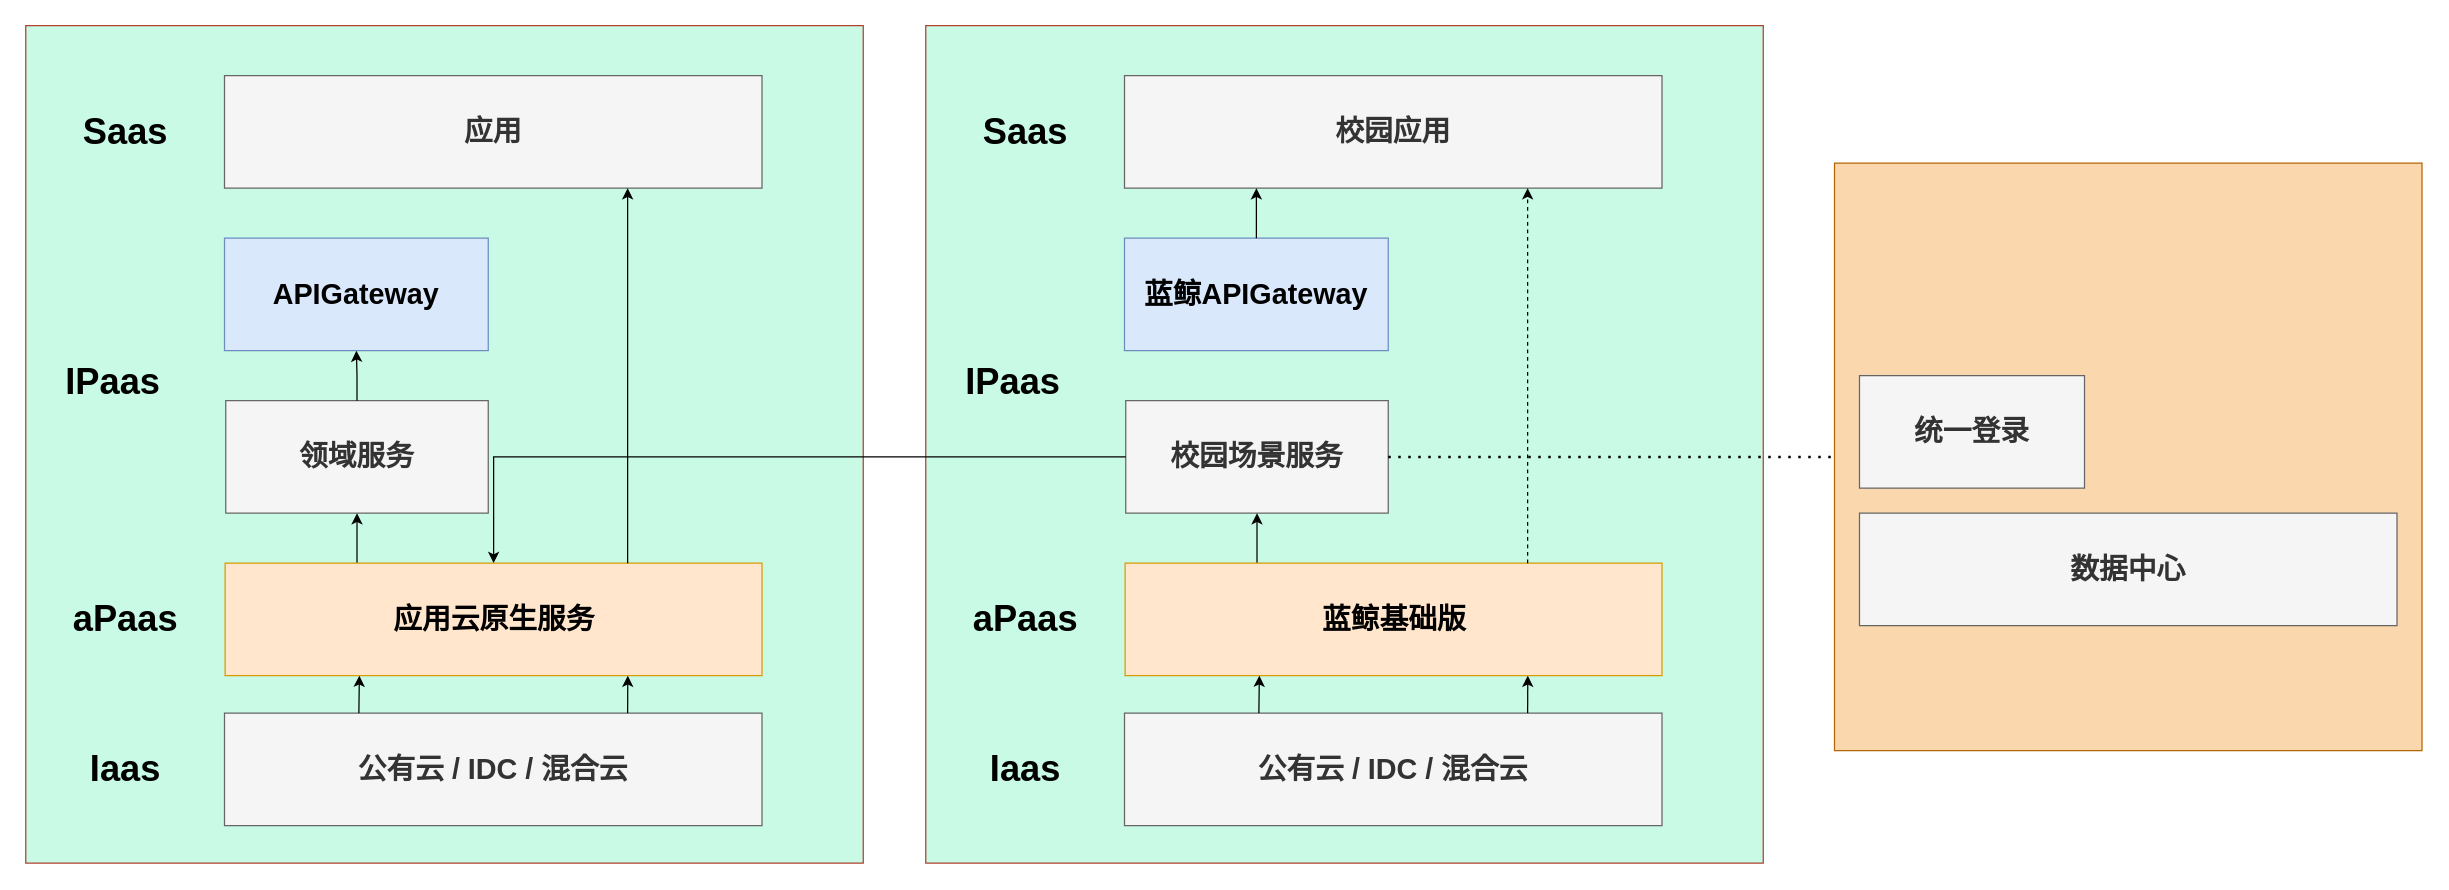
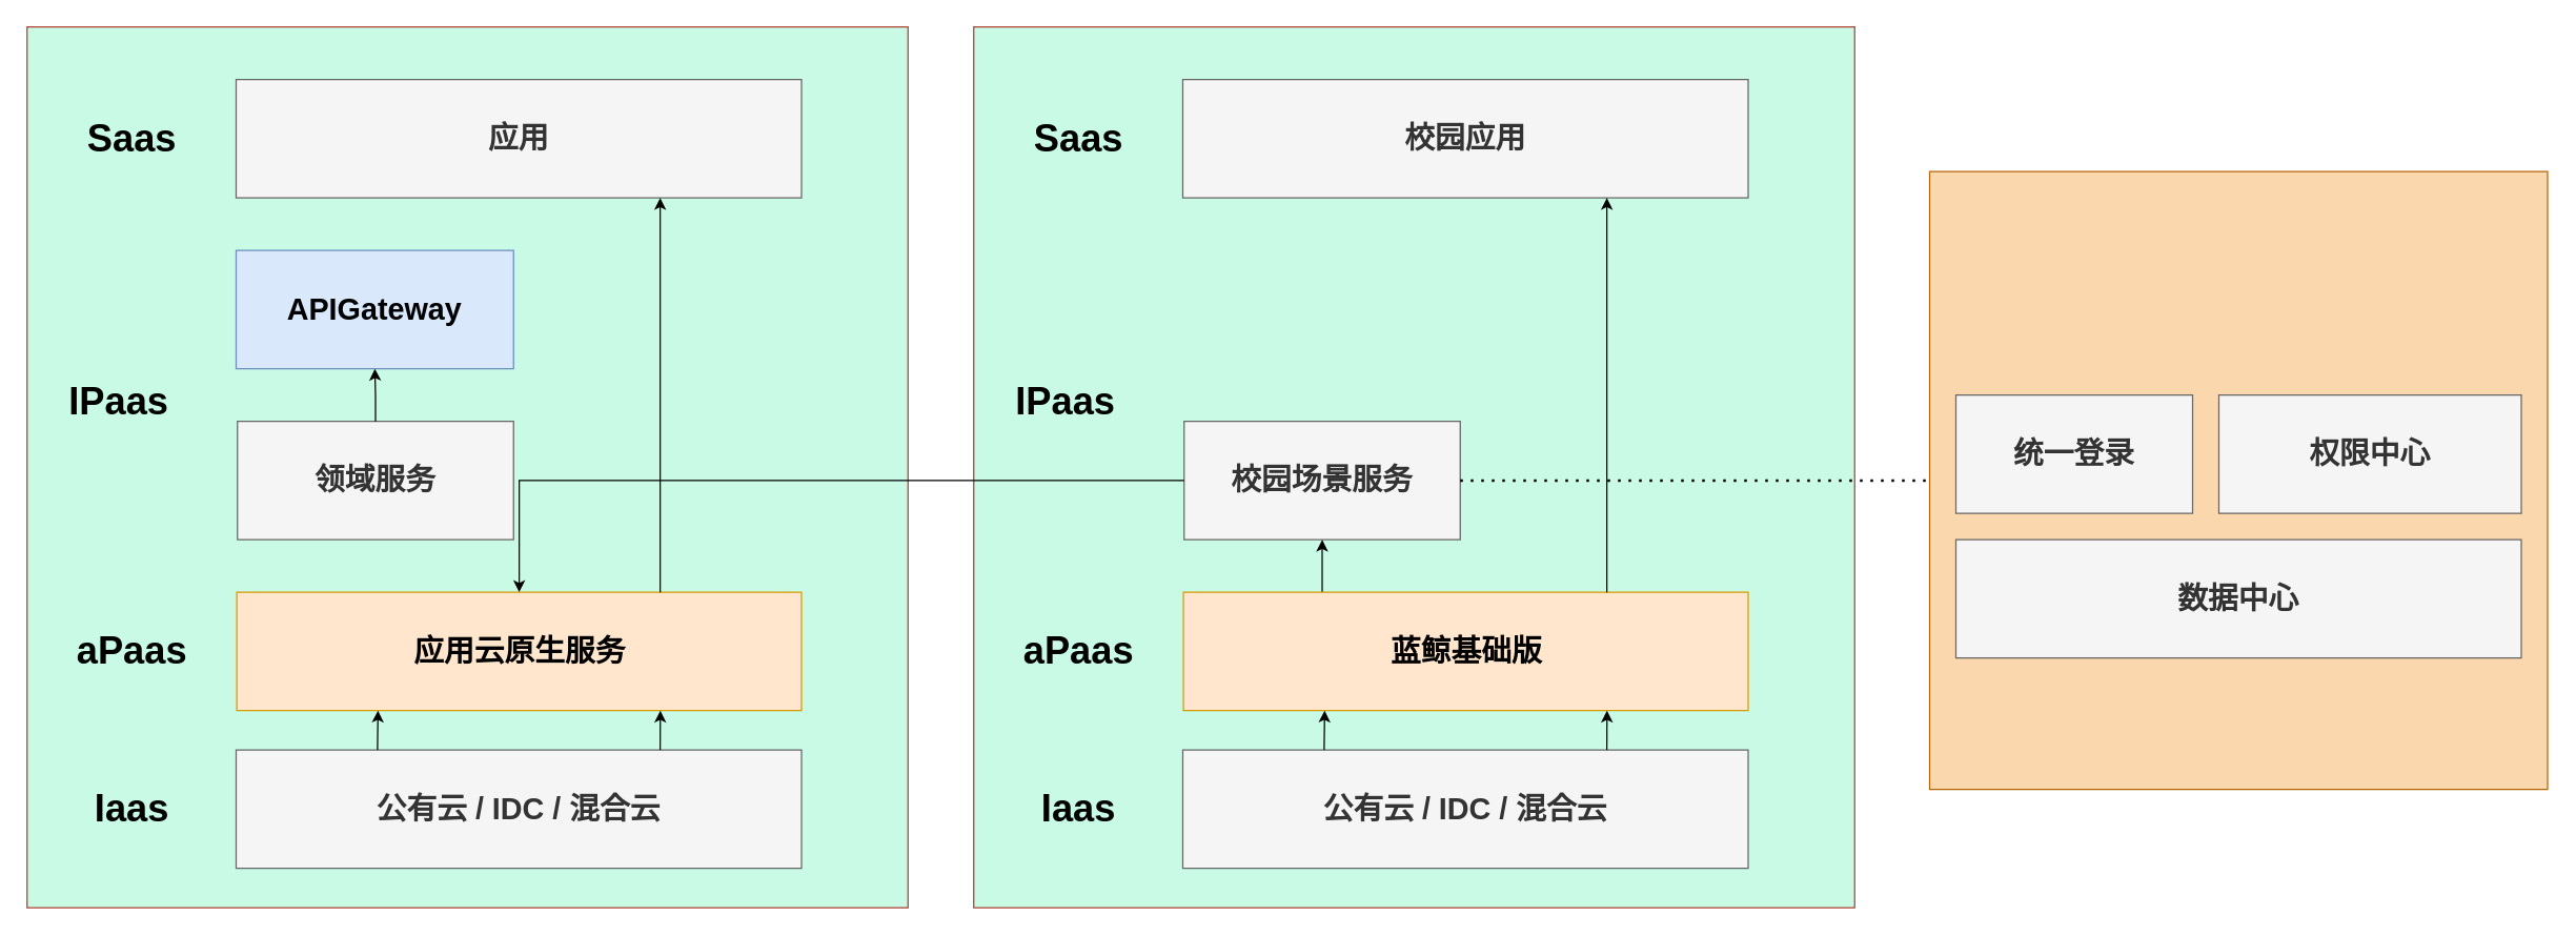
- <mxCell id="33" style="edgeStyle=orthogonalEdgeStyle;rounded=0;orthogonalLoop=1;jettySize=auto;html=1;fontSize=29;" edge="1" parent="18" source="28" target="31"><mxGeometry relative="1" as="geometry"><mxPoint x="265" y="140" as="targetPoint" /><Array as="points"><mxPoint x="265" y="140" /><mxPoint x="265" y="140" /></Array></mxGeometry></mxCell>
- <mxCell id="28" value="&lt;span style=&quot;font-size: 23px&quot;&gt;&lt;b&gt;蓝鲸APIGateway&lt;/b&gt;&lt;/span&gt;" style="rounded=0;whiteSpace=wrap;html=1;fillColor=#dae8fc;strokeColor=#6c8ebf;" vertex="1" parent="18"><mxGeometry x="159" y="170" width="211" height="90" as="geometry" /></mxCell>
- <mxCell id="32" style="edgeStyle=orthogonalEdgeStyle;rounded=0;orthogonalLoop=1;jettySize=auto;html=1;entryX=0.75;entryY=1;entryDx=0;entryDy=0;fontSize=29;dashed=1;" edge="1" parent="18" source="25" target="31"><mxGeometry relative="1" as="geometry"><Array as="points"><mxPoint x="482" y="285" /></Array></mxGeometry></mxCell>
+ <mxCell id="32" style="edgeStyle=orthogonalEdgeStyle;rounded=0;orthogonalLoop=1;jettySize=auto;html=1;entryX=0.75;entryY=1;entryDx=0;entryDy=0;fontSize=29;" edge="1" parent="18" source="25" target="31"><mxGeometry relative="1" as="geometry"><Array as="points"><mxPoint x="482" y="285" /></Array></mxGeometry></mxCell>
+ <mxCell id="40" value="&lt;span style=&quot;font-size: 23px&quot;&gt;&lt;b&gt;权限中心&lt;/b&gt;&lt;/span&gt;" style="rounded=0;whiteSpace=wrap;html=1;fillColor=#f5f5f5;fontColor=#333333;strokeColor=#666666;" vertex="1" parent="36"><mxGeometry x="220" y="170" width="230" height="90" as="geometry" /></mxCell>
- <mxCell id="8" style="edgeStyle=orthogonalEdgeStyle;rounded=0;orthogonalLoop=1;jettySize=auto;html=1;fontSize=29;" edge="1" parent="2" source="9" target="6"><mxGeometry relative="1" as="geometry"><Array as="points"><mxPoint x="265" y="420" /><mxPoint x="265" y="420" /></Array></mxGeometry></mxCell>
